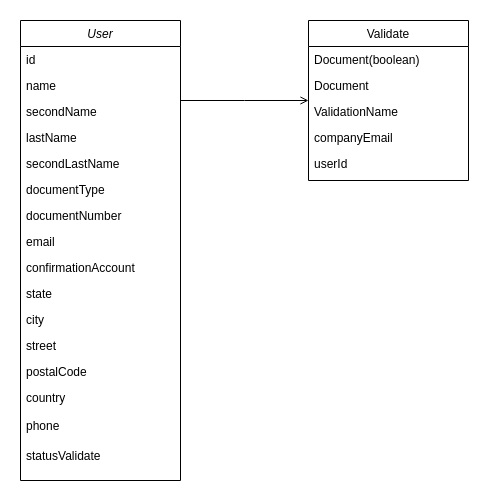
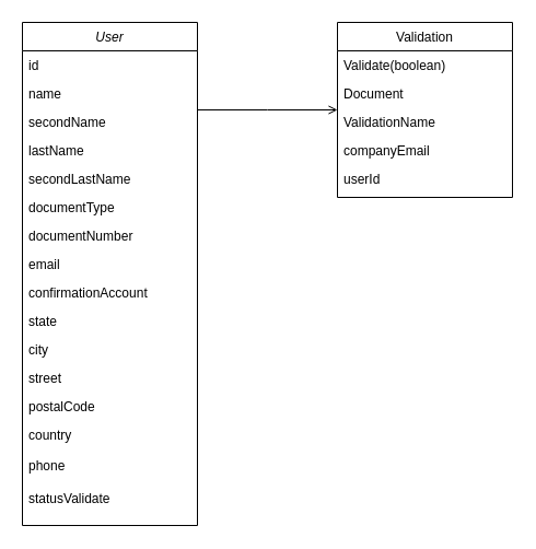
- <mxCell id="19" value="Validate" style="swimlane;fontStyle=0;align=center;verticalAlign=top;childLayout=stackLayout;horizontal=1;startSize=26;horizontalStack=0;resizeParent=1;resizeLast=0;collapsible=1;marginBottom=0;rounded=0;shadow=0;strokeWidth=1;" parent="1" vertex="1"><mxGeometry x="308" y="20" width="160" height="160" as="geometry"><mxRectangle x="550" y="140" width="160" height="26" as="alternateBounds" /></mxGeometry></mxCell>
+ <mxCell id="19" value="Validation" style="swimlane;fontStyle=0;align=center;verticalAlign=top;childLayout=stackLayout;horizontal=1;startSize=26;horizontalStack=0;resizeParent=1;resizeLast=0;collapsible=1;marginBottom=0;rounded=0;shadow=0;strokeWidth=1;" parent="1" vertex="1"><mxGeometry x="308" y="20" width="160" height="160" as="geometry"><mxRectangle x="550" y="140" width="160" height="26" as="alternateBounds" /></mxGeometry></mxCell>
- <mxCell id="20" value="Document(boolean)" style="text;align=left;verticalAlign=top;spacingLeft=4;spacingRight=4;overflow=hidden;rotatable=0;points=[[0,0.5],[1,0.5]];portConstraint=eastwest;" parent="19" vertex="1"><mxGeometry y="26" width="160" height="26" as="geometry" /></mxCell>
+ <mxCell id="20" value="Validate(boolean)" style="text;align=left;verticalAlign=top;spacingLeft=4;spacingRight=4;overflow=hidden;rotatable=0;points=[[0,0.5],[1,0.5]];portConstraint=eastwest;" parent="19" vertex="1"><mxGeometry y="26" width="160" height="26" as="geometry" /></mxCell>
